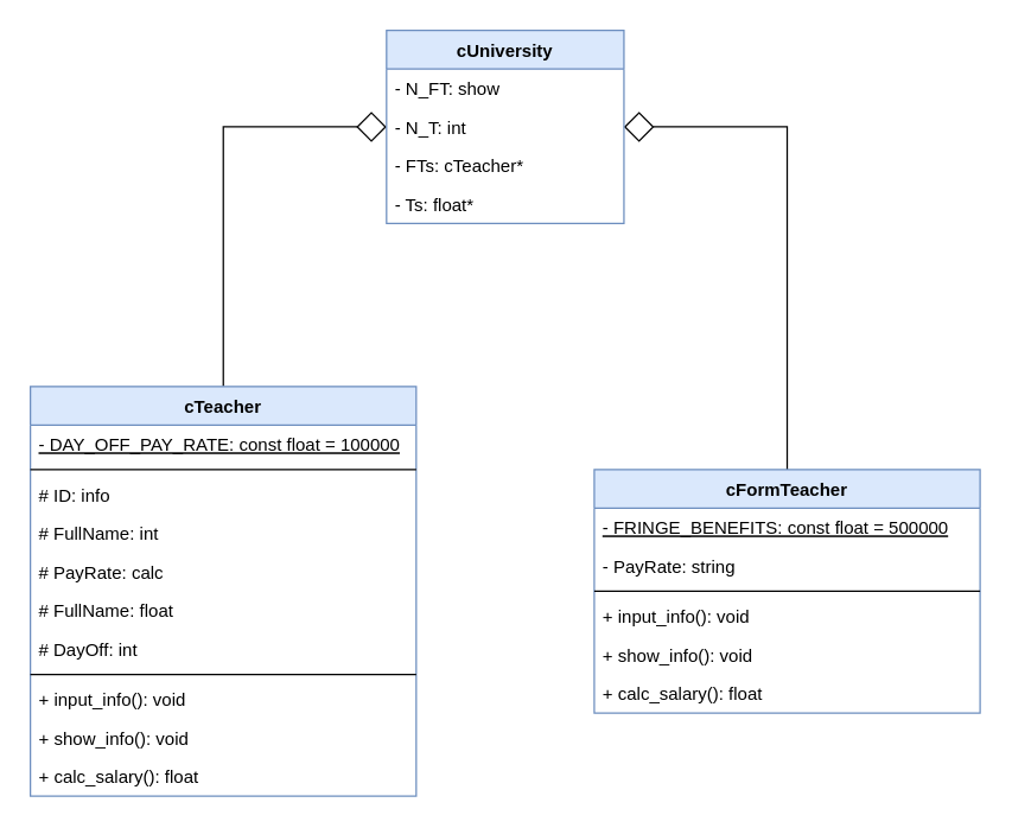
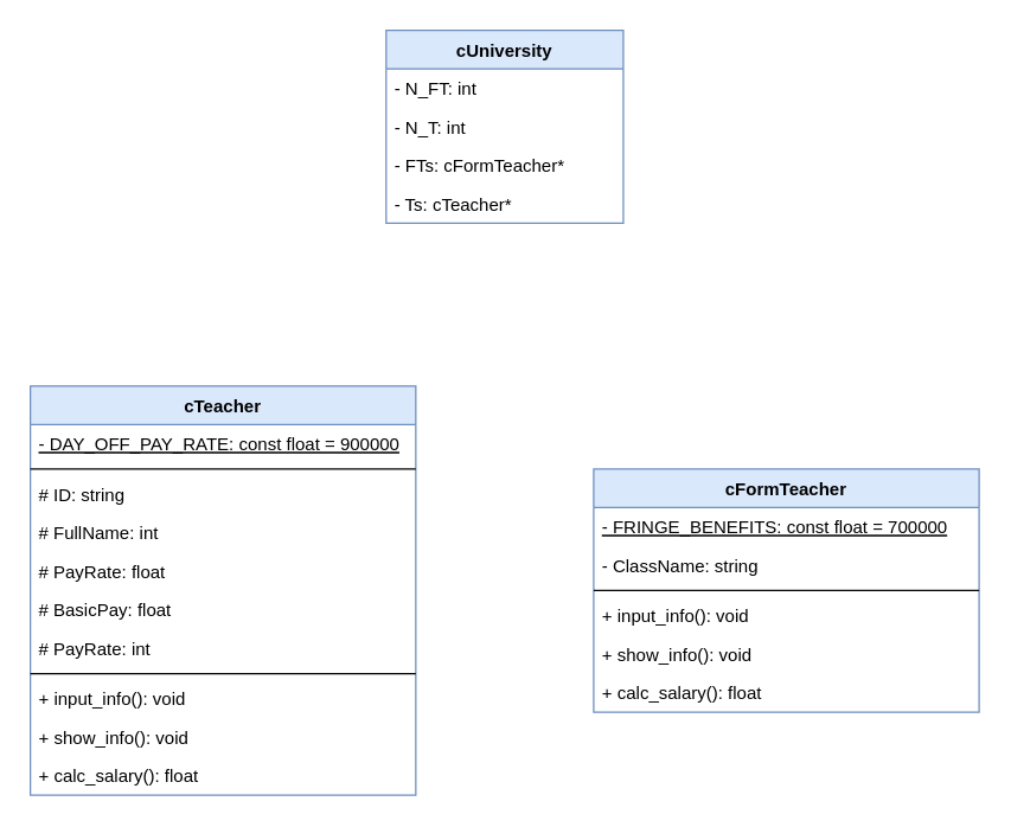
- <mxCell id="24" value="- N_FT: show" style="text;strokeColor=none;fillColor=none;align=left;verticalAlign=top;spacingLeft=4;spacingRight=4;overflow=hidden;rotatable=0;points=[[0,0.5],[1,0.5]];portConstraint=eastwest;" vertex="1" parent="23"><mxGeometry y="26" width="160" height="26" as="geometry" /></mxCell>
+ <mxCell id="24" value="- N_FT: int" style="text;strokeColor=none;fillColor=none;align=left;verticalAlign=top;spacingLeft=4;spacingRight=4;overflow=hidden;rotatable=0;points=[[0,0.5],[1,0.5]];portConstraint=eastwest;" vertex="1" parent="23"><mxGeometry y="26" width="160" height="26" as="geometry" /></mxCell>
- <mxCell id="26" value="- FTs: cTeacher*" style="text;strokeColor=none;fillColor=none;align=left;verticalAlign=top;spacingLeft=4;spacingRight=4;overflow=hidden;rotatable=0;points=[[0,0.5],[1,0.5]];portConstraint=eastwest;" vertex="1" parent="23"><mxGeometry y="78" width="160" height="26" as="geometry" /></mxCell>
+ <mxCell id="26" value="- FTs: cFormTeacher*" style="text;strokeColor=none;fillColor=none;align=left;verticalAlign=top;spacingLeft=4;spacingRight=4;overflow=hidden;rotatable=0;points=[[0,0.5],[1,0.5]];portConstraint=eastwest;" vertex="1" parent="23"><mxGeometry y="78" width="160" height="26" as="geometry" /></mxCell>
- <mxCell id="2" style="edgeStyle=orthogonalEdgeStyle;rounded=0;orthogonalLoop=1;jettySize=auto;html=1;entryX=0;entryY=0.5;entryDx=0;entryDy=0;endArrow=diamond;endFill=0;endSize=18;startSize=18;" edge="1" parent="1" source="3" target="23"><mxGeometry relative="1" as="geometry" /></mxCell>
- <mxCell id="27" value="- Ts: float*" style="text;strokeColor=none;fillColor=none;align=left;verticalAlign=top;spacingLeft=4;spacingRight=4;overflow=hidden;rotatable=0;points=[[0,0.5],[1,0.5]];portConstraint=eastwest;" vertex="1" parent="23"><mxGeometry y="104" width="160" height="26" as="geometry" /></mxCell>
+ <mxCell id="27" value="- Ts: cTeacher*" style="text;strokeColor=none;fillColor=none;align=left;verticalAlign=top;spacingLeft=4;spacingRight=4;overflow=hidden;rotatable=0;points=[[0,0.5],[1,0.5]];portConstraint=eastwest;" vertex="1" parent="23"><mxGeometry y="104" width="160" height="26" as="geometry" /></mxCell>
- <mxCell id="15" style="edgeStyle=orthogonalEdgeStyle;rounded=0;orthogonalLoop=1;jettySize=auto;html=1;entryX=1;entryY=0.5;entryDx=0;entryDy=0;endArrow=diamond;endFill=0;endSize=18;startSize=18;" edge="1" parent="1" source="16" target="25"><mxGeometry relative="1" as="geometry" /></mxCell>
- <mxCell id="4" value="- DAY_OFF_PAY_RATE: const float = 100000" style="text;strokeColor=none;fillColor=none;align=left;verticalAlign=top;spacingLeft=4;spacingRight=4;overflow=hidden;rotatable=0;points=[[0,0.5],[1,0.5]];portConstraint=eastwest;fontStyle=4" vertex="1" parent="3"><mxGeometry y="26" width="260" height="26" as="geometry" /></mxCell>
+ <mxCell id="4" value="- DAY_OFF_PAY_RATE: const float = 900000" style="text;strokeColor=none;fillColor=none;align=left;verticalAlign=top;spacingLeft=4;spacingRight=4;overflow=hidden;rotatable=0;points=[[0,0.5],[1,0.5]];portConstraint=eastwest;fontStyle=4" vertex="1" parent="3"><mxGeometry y="26" width="260" height="26" as="geometry" /></mxCell>
- <mxCell id="6" value="# ID: info" style="text;strokeColor=none;fillColor=none;align=left;verticalAlign=top;spacingLeft=4;spacingRight=4;overflow=hidden;rotatable=0;points=[[0,0.5],[1,0.5]];portConstraint=eastwest;" vertex="1" parent="3"><mxGeometry y="60" width="260" height="26" as="geometry" /></mxCell>
+ <mxCell id="6" value="# ID: string" style="text;strokeColor=none;fillColor=none;align=left;verticalAlign=top;spacingLeft=4;spacingRight=4;overflow=hidden;rotatable=0;points=[[0,0.5],[1,0.5]];portConstraint=eastwest;" vertex="1" parent="3"><mxGeometry y="60" width="260" height="26" as="geometry" /></mxCell>
- <mxCell id="17" value="- FRINGE_BENEFITS: const float = 500000" style="text;strokeColor=none;fillColor=none;align=left;verticalAlign=top;spacingLeft=4;spacingRight=4;overflow=hidden;rotatable=0;points=[[0,0.5],[1,0.5]];portConstraint=eastwest;fontStyle=4" vertex="1" parent="16"><mxGeometry y="26" width="260" height="26" as="geometry" /></mxCell>
+ <mxCell id="17" value="- FRINGE_BENEFITS: const float = 700000" style="text;strokeColor=none;fillColor=none;align=left;verticalAlign=top;spacingLeft=4;spacingRight=4;overflow=hidden;rotatable=0;points=[[0,0.5],[1,0.5]];portConstraint=eastwest;fontStyle=4" vertex="1" parent="16"><mxGeometry y="26" width="260" height="26" as="geometry" /></mxCell>
- <mxCell id="18" value="- PayRate: string" style="text;strokeColor=none;fillColor=none;align=left;verticalAlign=top;spacingLeft=4;spacingRight=4;overflow=hidden;rotatable=0;points=[[0,0.5],[1,0.5]];portConstraint=eastwest;" vertex="1" parent="16"><mxGeometry y="52" width="260" height="26" as="geometry" /></mxCell>
+ <mxCell id="18" value="- ClassName: string" style="text;strokeColor=none;fillColor=none;align=left;verticalAlign=top;spacingLeft=4;spacingRight=4;overflow=hidden;rotatable=0;points=[[0,0.5],[1,0.5]];portConstraint=eastwest;" vertex="1" parent="16"><mxGeometry y="52" width="260" height="26" as="geometry" /></mxCell>
- <mxCell id="8" value="# PayRate: calc" style="text;strokeColor=none;fillColor=none;align=left;verticalAlign=top;spacingLeft=4;spacingRight=4;overflow=hidden;rotatable=0;points=[[0,0.5],[1,0.5]];portConstraint=eastwest;" vertex="1" parent="3"><mxGeometry y="112" width="260" height="26" as="geometry" /></mxCell>
+ <mxCell id="8" value="# PayRate: float" style="text;strokeColor=none;fillColor=none;align=left;verticalAlign=top;spacingLeft=4;spacingRight=4;overflow=hidden;rotatable=0;points=[[0,0.5],[1,0.5]];portConstraint=eastwest;" vertex="1" parent="3"><mxGeometry y="112" width="260" height="26" as="geometry" /></mxCell>
- <mxCell id="9" value="# FullName: float" style="text;strokeColor=none;fillColor=none;align=left;verticalAlign=top;spacingLeft=4;spacingRight=4;overflow=hidden;rotatable=0;points=[[0,0.5],[1,0.5]];portConstraint=eastwest;" vertex="1" parent="3"><mxGeometry y="138" width="260" height="26" as="geometry" /></mxCell>
+ <mxCell id="9" value="# BasicPay: float" style="text;strokeColor=none;fillColor=none;align=left;verticalAlign=top;spacingLeft=4;spacingRight=4;overflow=hidden;rotatable=0;points=[[0,0.5],[1,0.5]];portConstraint=eastwest;" vertex="1" parent="3"><mxGeometry y="138" width="260" height="26" as="geometry" /></mxCell>
- <mxCell id="10" value="# DayOff: int" style="text;strokeColor=none;fillColor=none;align=left;verticalAlign=top;spacingLeft=4;spacingRight=4;overflow=hidden;rotatable=0;points=[[0,0.5],[1,0.5]];portConstraint=eastwest;" vertex="1" parent="3"><mxGeometry y="164" width="260" height="26" as="geometry" /></mxCell>
+ <mxCell id="10" value="# PayRate: int" style="text;strokeColor=none;fillColor=none;align=left;verticalAlign=top;spacingLeft=4;spacingRight=4;overflow=hidden;rotatable=0;points=[[0,0.5],[1,0.5]];portConstraint=eastwest;" vertex="1" parent="3"><mxGeometry y="164" width="260" height="26" as="geometry" /></mxCell>
